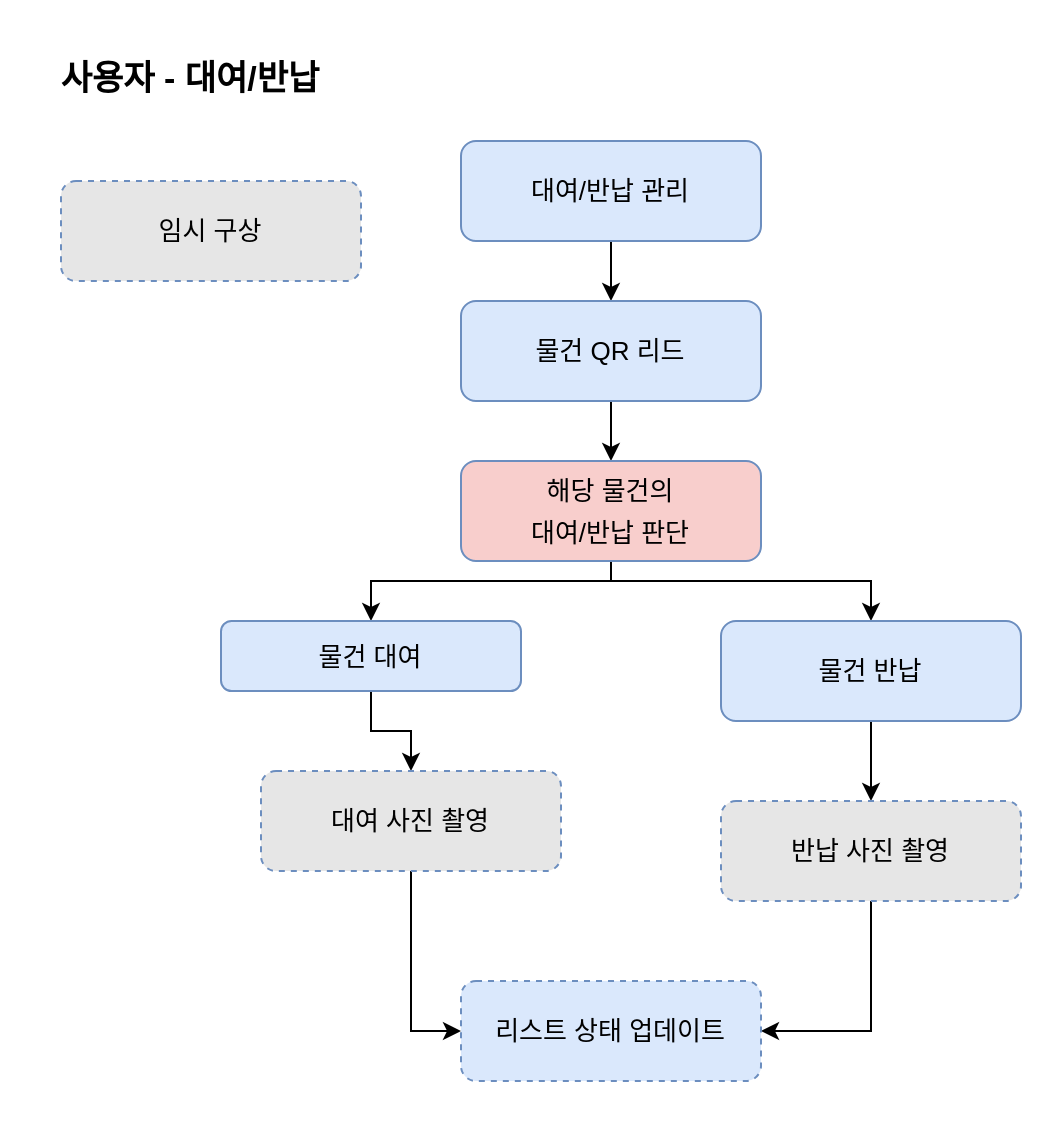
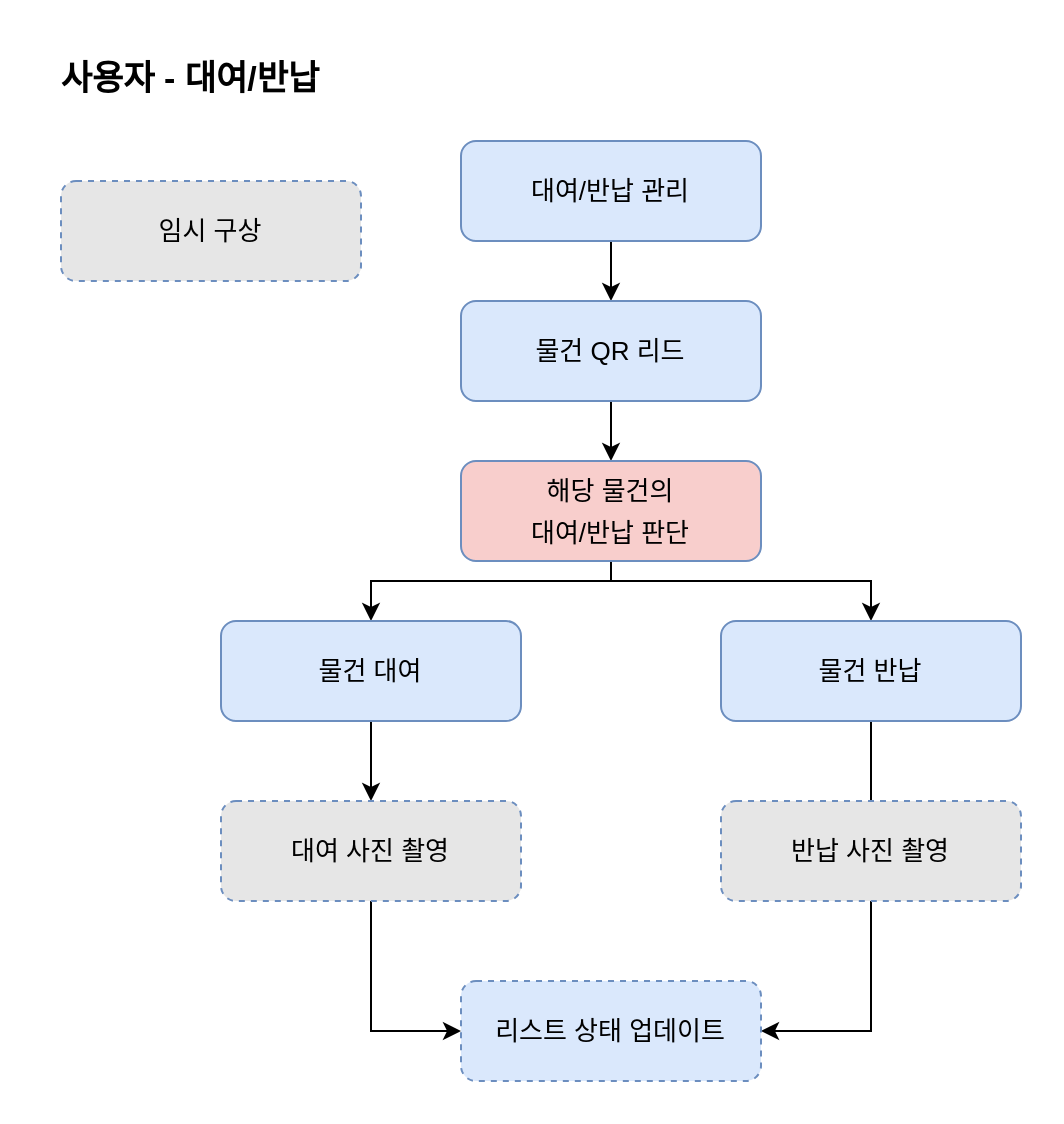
- <mxCell id="11" value="&lt;font style=&quot;font-size: 13px&quot;&gt;물건 대여&lt;br&gt;&lt;/font&gt;" style="rounded=1;whiteSpace=wrap;html=1;fontSize=17;fillColor=#dae8fc;strokeColor=#6c8ebf;" vertex="1" parent="1"><mxGeometry x="110" y="310" width="150" height="35" as="geometry" /></mxCell>
+ <mxCell id="11" value="&lt;font style=&quot;font-size: 13px&quot;&gt;물건 대여&lt;br&gt;&lt;/font&gt;" style="rounded=1;whiteSpace=wrap;html=1;fontSize=17;fillColor=#dae8fc;strokeColor=#6c8ebf;" vertex="1" parent="1"><mxGeometry x="110" y="310" width="150" height="50" as="geometry" /></mxCell>
- <mxCell id="12" style="edgeStyle=orthogonalEdgeStyle;rounded=0;orthogonalLoop=1;jettySize=auto;html=1;entryX=0.5;entryY=0;entryDx=0;entryDy=0;fontSize=13;" edge="1" parent="1" source="13" target="17"><mxGeometry relative="1" as="geometry" /></mxCell>
+ <mxCell id="12" style="edgeStyle=orthogonalEdgeStyle;rounded=0;orthogonalLoop=1;jettySize=auto;html=1;entryX=0.5;entryY=0;entryDx=0;entryDy=0;fontSize=13;endArrow=none;" edge="1" parent="1" source="13" target="17"><mxGeometry relative="1" as="geometry" /></mxCell>
- <mxCell id="15" value="&lt;font style=&quot;font-size: 13px&quot;&gt;대여 사진 촬영&lt;br&gt;&lt;/font&gt;" style="rounded=1;whiteSpace=wrap;html=1;fontSize=17;fillColor=#E6E6E6;strokeColor=#6C8EBF;dashed=1;" vertex="1" parent="1"><mxGeometry x="130" y="385" width="150" height="50" as="geometry" /></mxCell>
+ <mxCell id="15" value="&lt;font style=&quot;font-size: 13px&quot;&gt;대여 사진 촬영&lt;br&gt;&lt;/font&gt;" style="rounded=1;whiteSpace=wrap;html=1;fontSize=17;fillColor=#E6E6E6;strokeColor=#6C8EBF;dashed=1;" vertex="1" parent="1"><mxGeometry x="110" y="400" width="150" height="50" as="geometry" /></mxCell>
